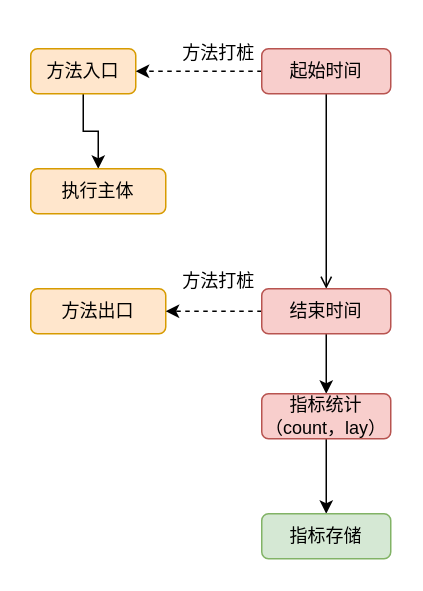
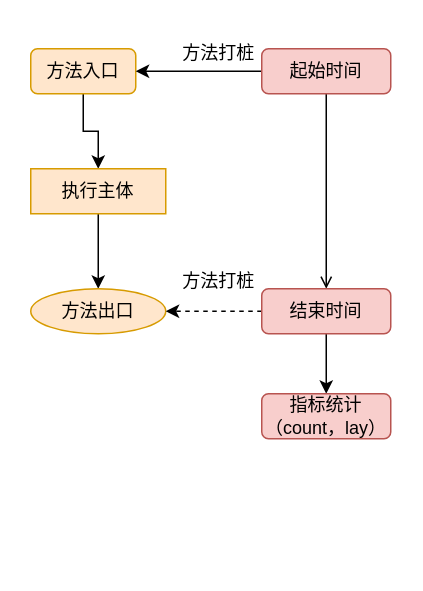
- <mxCell id="7" style="edgeStyle=orthogonalEdgeStyle;rounded=0;orthogonalLoop=1;jettySize=auto;html=1;exitX=0;exitY=0.5;exitDx=0;exitDy=0;entryX=1;entryY=0.5;entryDx=0;entryDy=0;dashed=1;" edge="1" parent="1" source="9" target="3"><mxGeometry relative="1" as="geometry" /></mxCell>
+ <mxCell id="7" style="edgeStyle=orthogonalEdgeStyle;rounded=0;orthogonalLoop=1;jettySize=auto;html=1;exitX=0;exitY=0.5;exitDx=0;exitDy=0;entryX=1;entryY=0.5;entryDx=0;entryDy=0;dashed=0;" edge="1" parent="1" source="9" target="3"><mxGeometry relative="1" as="geometry" /></mxCell>
- <mxCell id="5" value="执行主体" style="rounded=1;whiteSpace=wrap;html=1;fillColor=#ffe6cc;strokeColor=#d79b00;" vertex="1" parent="1"><mxGeometry x="20" y="112" width="90" height="30" as="geometry" /></mxCell>
+ <mxCell id="5" value="执行主体" style="whiteSpace=wrap;html=1;fillColor=#ffe6cc;strokeColor=#d79b00;rounded=0;" vertex="1" parent="1"><mxGeometry x="20" y="112" width="90" height="30" as="geometry" /></mxCell>
+ <mxCell id="4" style="edgeStyle=orthogonalEdgeStyle;rounded=0;orthogonalLoop=1;jettySize=auto;html=1;exitX=0.5;exitY=1;exitDx=0;exitDy=0;entryX=0.5;entryY=0;entryDx=0;entryDy=0;" edge="1" parent="1" source="5" target="6"><mxGeometry relative="1" as="geometry" /></mxCell>
- <mxCell id="6" value="方法出口" style="rounded=1;whiteSpace=wrap;html=1;fillColor=#ffe6cc;strokeColor=#d79b00;" vertex="1" parent="1"><mxGeometry x="20" y="192" width="90" height="30" as="geometry" /></mxCell>
+ <mxCell id="6" value="方法出口" style="ellipse;whiteSpace=wrap;html=1;fillColor=#ffe6cc;strokeColor=#d79b00;" vertex="1" parent="1"><mxGeometry x="20" y="192" width="90" height="30" as="geometry" /></mxCell>
- <mxCell id="15" value="" style="edgeStyle=orthogonalEdgeStyle;rounded=0;orthogonalLoop=1;jettySize=auto;html=1;" edge="1" parent="1" source="16" target="17"><mxGeometry relative="1" as="geometry" /></mxCell>
- <mxCell id="17" value="指标存储" style="rounded=1;whiteSpace=wrap;html=1;fillColor=#d5e8d4;strokeColor=#82b366;" vertex="1" parent="1"><mxGeometry x="174" y="342" width="86" height="30" as="geometry" /></mxCell>
